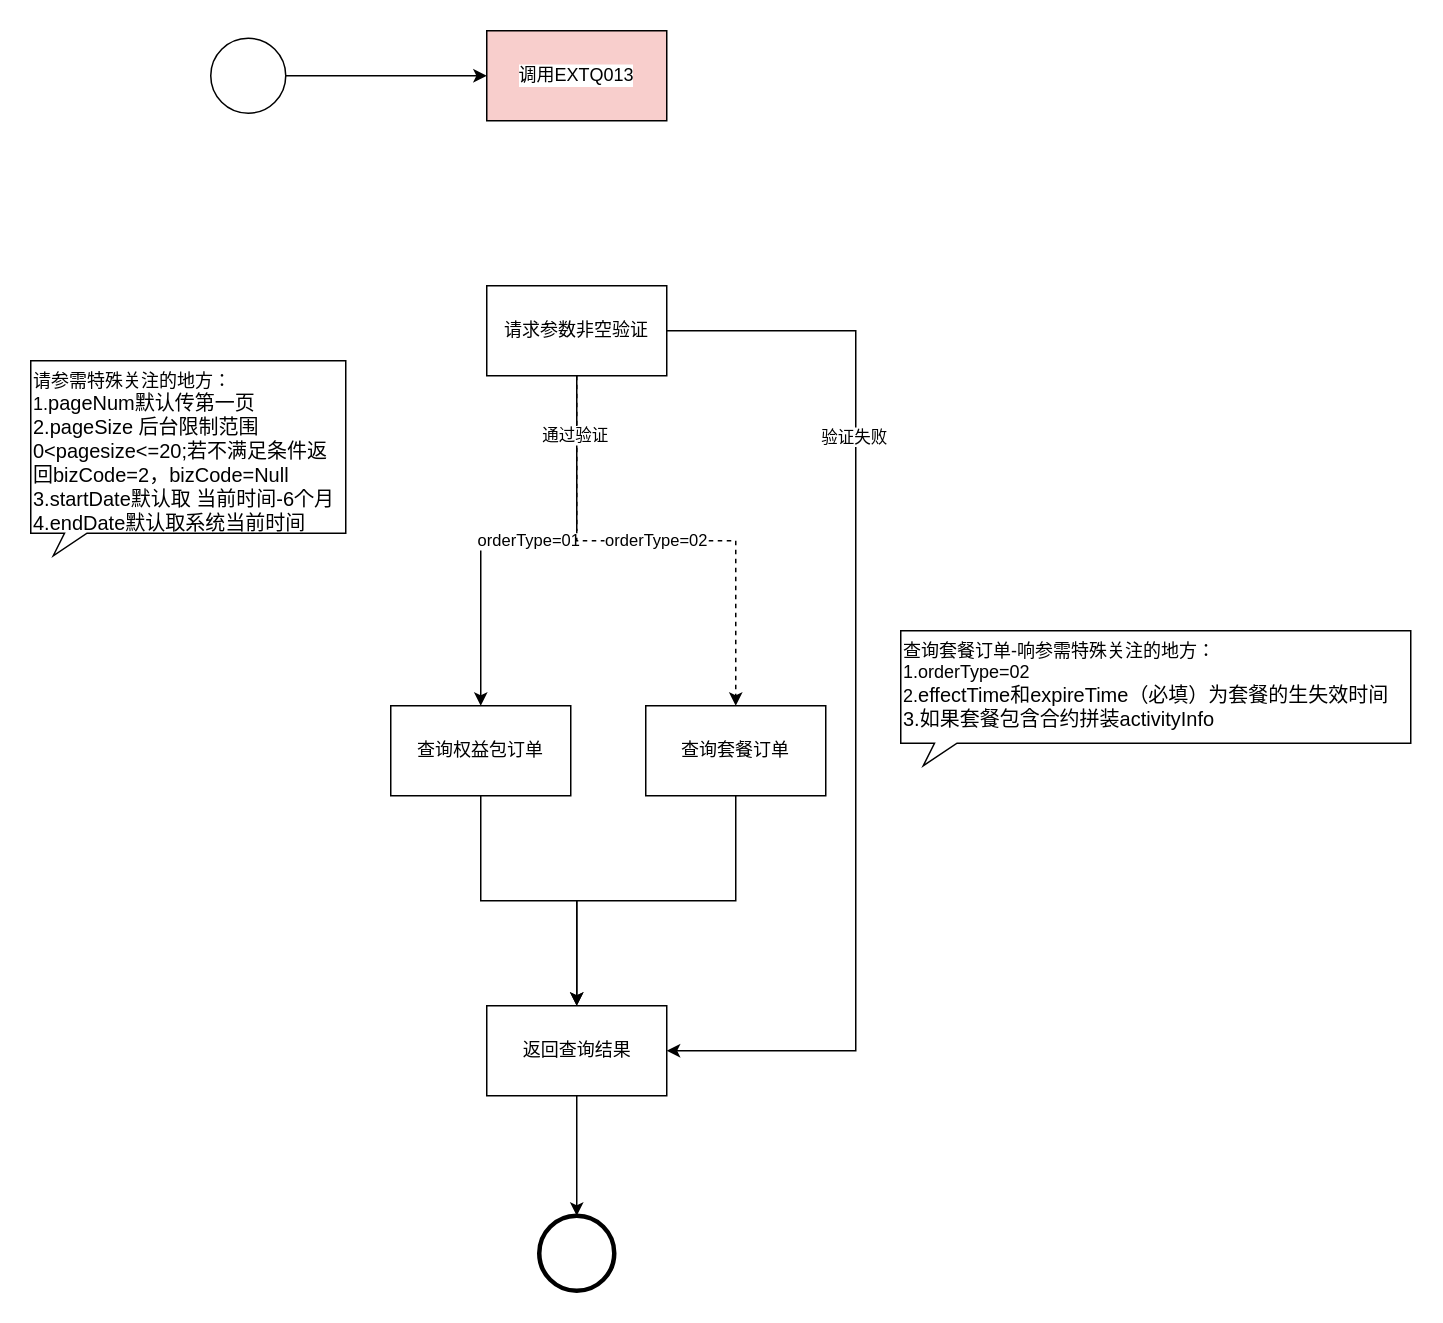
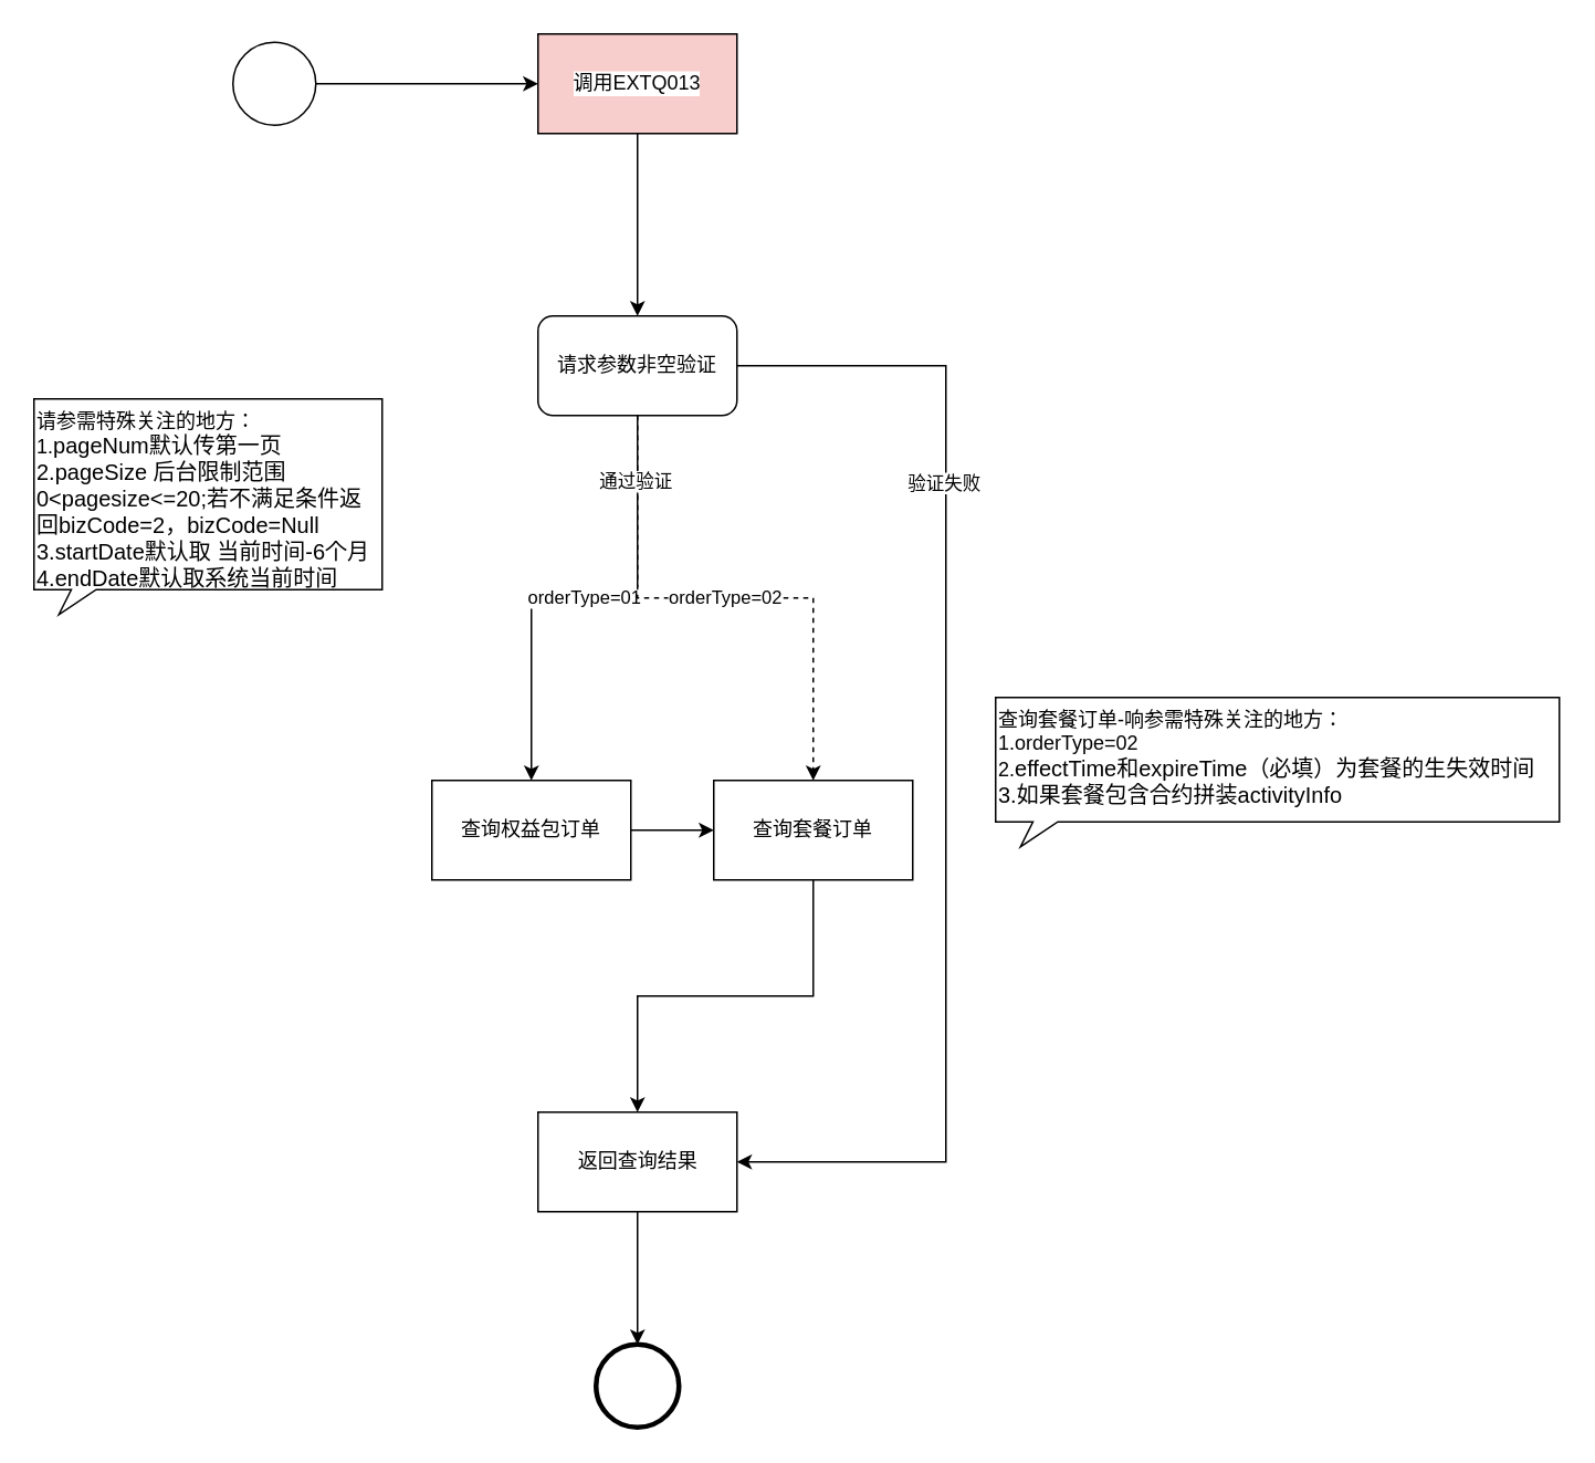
+ <mxCell id="9" style="edgeStyle=orthogonalEdgeStyle;rounded=0;orthogonalLoop=1;jettySize=auto;html=1;labelBackgroundColor=#ffffff;fontColor=#000000;" edge="1" parent="1" source="10" target="16"><mxGeometry relative="1" as="geometry" /></mxCell>
- <mxCell id="16" value="请求参数非空验证" style="whiteSpace=wrap;html=1;verticalAlign=middle;labelBackgroundColor=#ffffff;" vertex="1" parent="1"><mxGeometry x="324" y="190" width="120" height="60" as="geometry" /></mxCell>
+ <mxCell id="16" value="请求参数非空验证" style="whiteSpace=wrap;html=1;verticalAlign=middle;labelBackgroundColor=#ffffff;rounded=1;" vertex="1" parent="1"><mxGeometry x="324" y="190" width="120" height="60" as="geometry" /></mxCell>
- <mxCell id="3" style="edgeStyle=orthogonalEdgeStyle;rounded=0;orthogonalLoop=1;jettySize=auto;html=1;labelBackgroundColor=#ffffff;fontColor=#000000;" edge="1" parent="1" source="4" target="20"><mxGeometry relative="1" as="geometry" /></mxCell>
+ <mxCell id="3" style="edgeStyle=orthogonalEdgeStyle;rounded=0;orthogonalLoop=1;jettySize=auto;html=1;labelBackgroundColor=#ffffff;fontColor=#000000;" edge="1" parent="1" source="4" target="6"><mxGeometry relative="1" as="geometry" /></mxCell>
